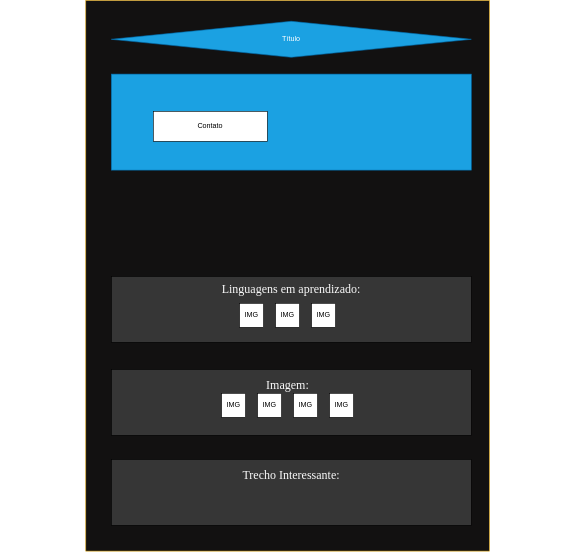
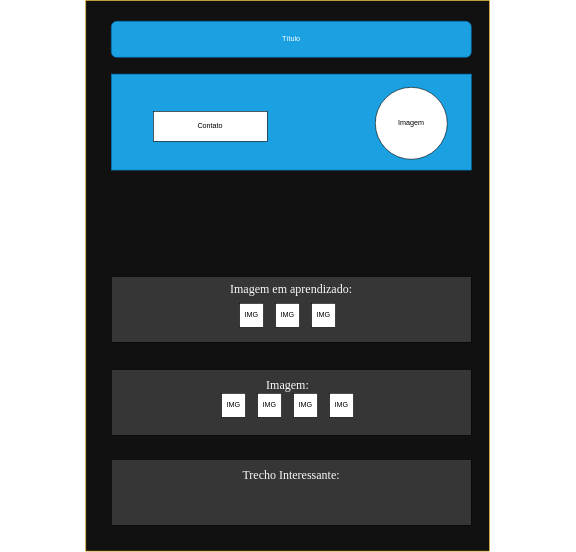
- <mxCell id="4" value="Título" style="rhombus;whiteSpace=wrap;html=1;fillColor=#1ba1e2;fontColor=#ffffff;strokeColor=#006EAF;" vertex="1" parent="1"><mxGeometry x="185" y="20" width="600" height="60" as="geometry" /></mxCell>
+ <mxCell id="4" value="Título" style="rounded=1;whiteSpace=wrap;html=1;fillColor=#1ba1e2;fontColor=#ffffff;strokeColor=#006EAF;" vertex="1" parent="1"><mxGeometry x="185" y="20" width="600" height="60" as="geometry" /></mxCell>
+ <mxCell id="8" value="Imagem" style="ellipse;whiteSpace=wrap;html=1;aspect=fixed;" vertex="1" parent="1"><mxGeometry x="625" y="130" width="120" height="120" as="geometry" /></mxCell>
- <mxCell id="17" value="&lt;span style=&quot;color: rgb(252, 252, 252); font-family: &amp;quot;Times New Roman&amp;quot;; font-size: 20px;&quot;&gt;Linguagens em aprendizado:&lt;/span&gt;" style="text;html=1;align=center;verticalAlign=middle;whiteSpace=wrap;rounded=0;" vertex="1" parent="1"><mxGeometry x="361.88" y="450" width="246.25" height="30" as="geometry" /></mxCell>
+ <mxCell id="17" value="&lt;span style=&quot;color: rgb(252, 252, 252); font-family: &amp;quot;Times New Roman&amp;quot;; font-size: 20px;&quot;&gt;Imagem em aprendizado:&lt;/span&gt;" style="text;html=1;align=center;verticalAlign=middle;whiteSpace=wrap;rounded=0;" vertex="1" parent="1"><mxGeometry x="361.88" y="450" width="246.25" height="30" as="geometry" /></mxCell>
